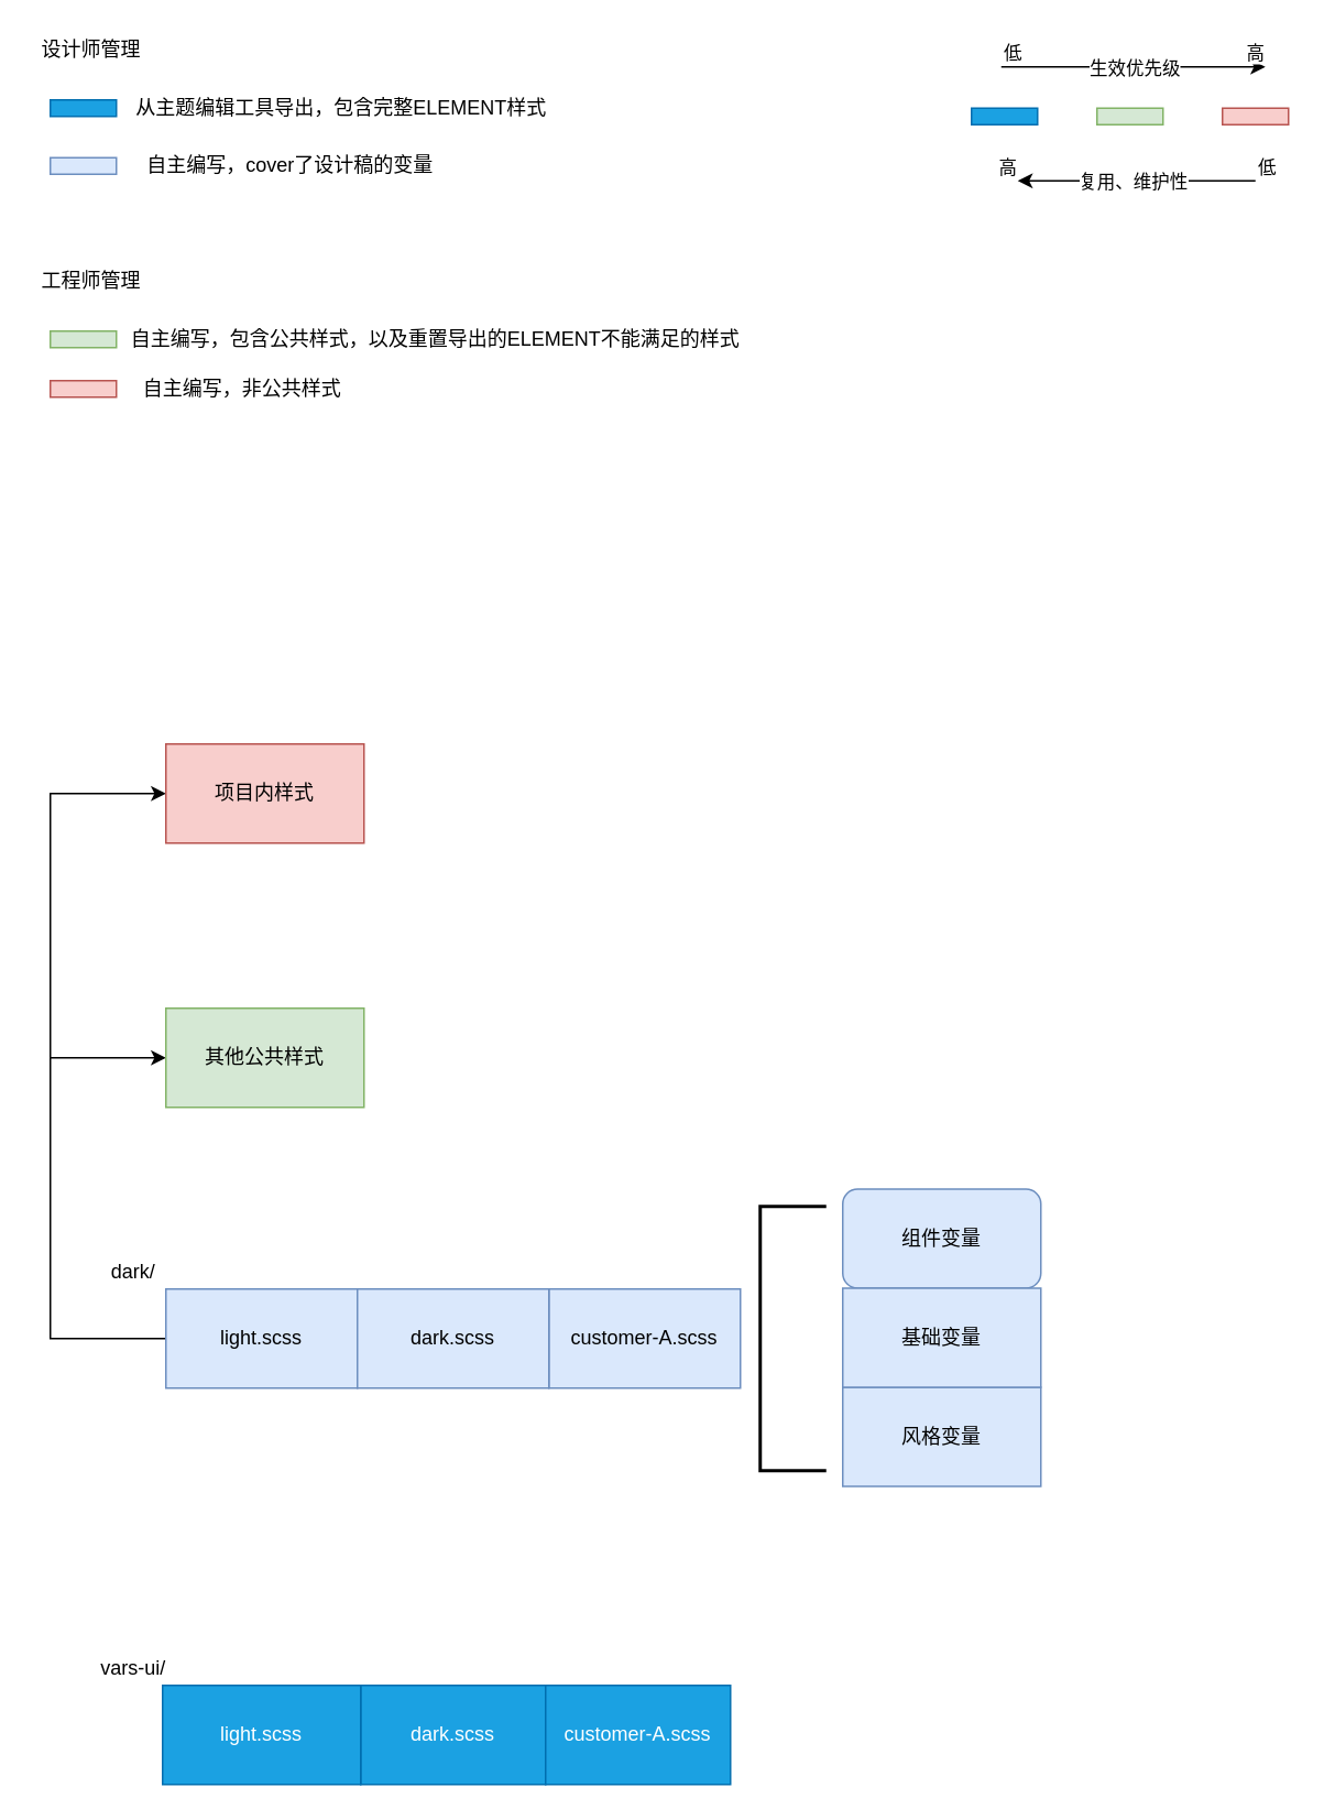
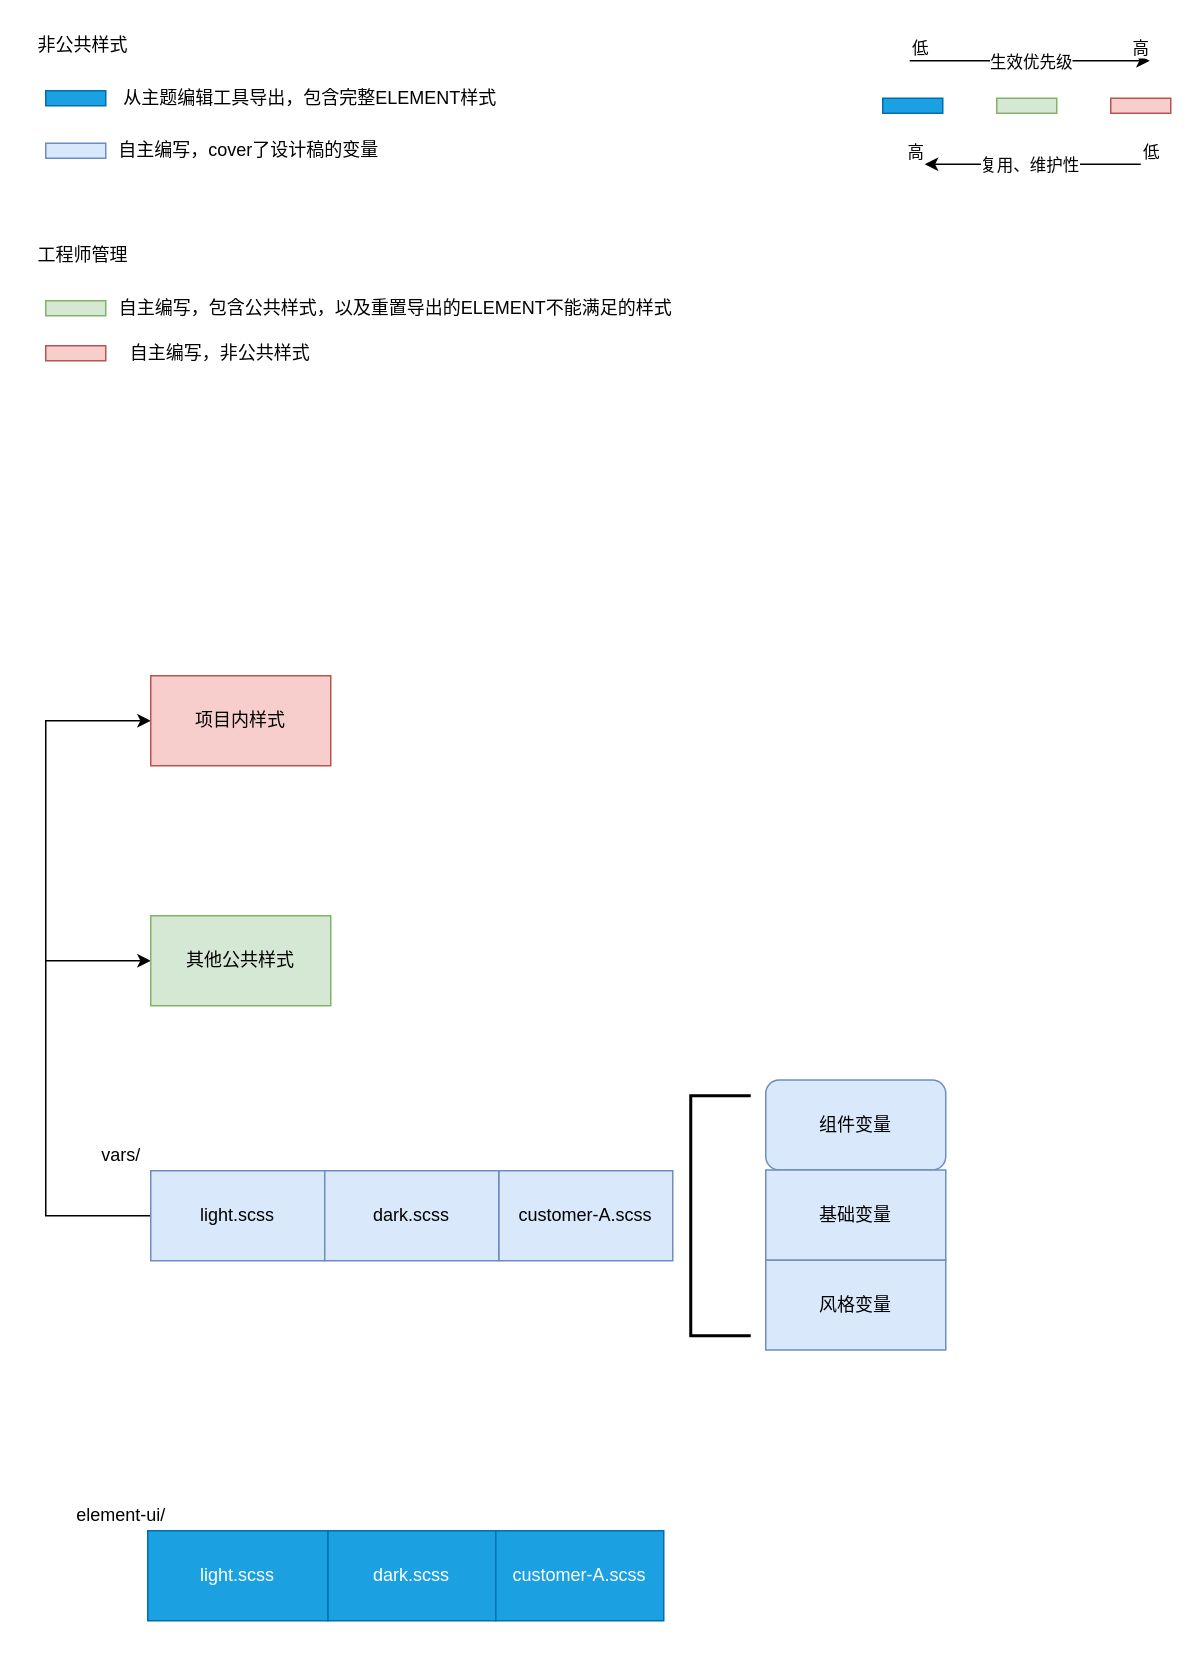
- <mxCell id="11" value="设计师管理" style="text;html=1;strokeColor=none;fillColor=none;align=center;verticalAlign=middle;whiteSpace=wrap;rounded=0;" parent="1" vertex="1"><mxGeometry x="20" y="20" width="70" height="20" as="geometry" /></mxCell>
+ <mxCell id="11" value="非公共样式" style="text;html=1;strokeColor=none;fillColor=none;align=center;verticalAlign=middle;whiteSpace=wrap;rounded=0;" parent="1" vertex="1"><mxGeometry x="20" y="20" width="70" height="20" as="geometry" /></mxCell>
- <mxCell id="15" value="自主编写，cover了设计稿的变量" style="text;html=1;align=center;verticalAlign=middle;resizable=0;points=[];autosize=1;" parent="1" vertex="1"><mxGeometry x="80" y="90" width="190" height="20" as="geometry" /></mxCell>
+ <mxCell id="15" value="自主编写，cover了设计稿的变量" style="text;html=1;align=center;verticalAlign=middle;resizable=0;points=[];autosize=1;" parent="1" vertex="1"><mxGeometry x="70" y="90" width="190" height="20" as="geometry" /></mxCell>
- <mxCell id="39" value="dark/" style="text;html=1;align=center;verticalAlign=middle;resizable=0;points=[];autosize=1;" parent="1" vertex="1"><mxGeometry x="60" y="760" width="40" height="20" as="geometry" /></mxCell>
+ <mxCell id="39" value="vars/" style="text;html=1;align=center;verticalAlign=middle;resizable=0;points=[];autosize=1;" parent="1" vertex="1"><mxGeometry x="60" y="760" width="40" height="20" as="geometry" /></mxCell>
- <mxCell id="38" value="vars-ui/&lt;br&gt;" style="text;html=1;align=center;verticalAlign=middle;resizable=0;points=[];autosize=1;" parent="1" vertex="1"><mxGeometry x="45" y="1000" width="70" height="20" as="geometry" /></mxCell>
+ <mxCell id="38" value="element-ui/&lt;br&gt;" style="text;html=1;align=center;verticalAlign=middle;resizable=0;points=[];autosize=1;" parent="1" vertex="1"><mxGeometry x="45" y="1000" width="70" height="20" as="geometry" /></mxCell>
